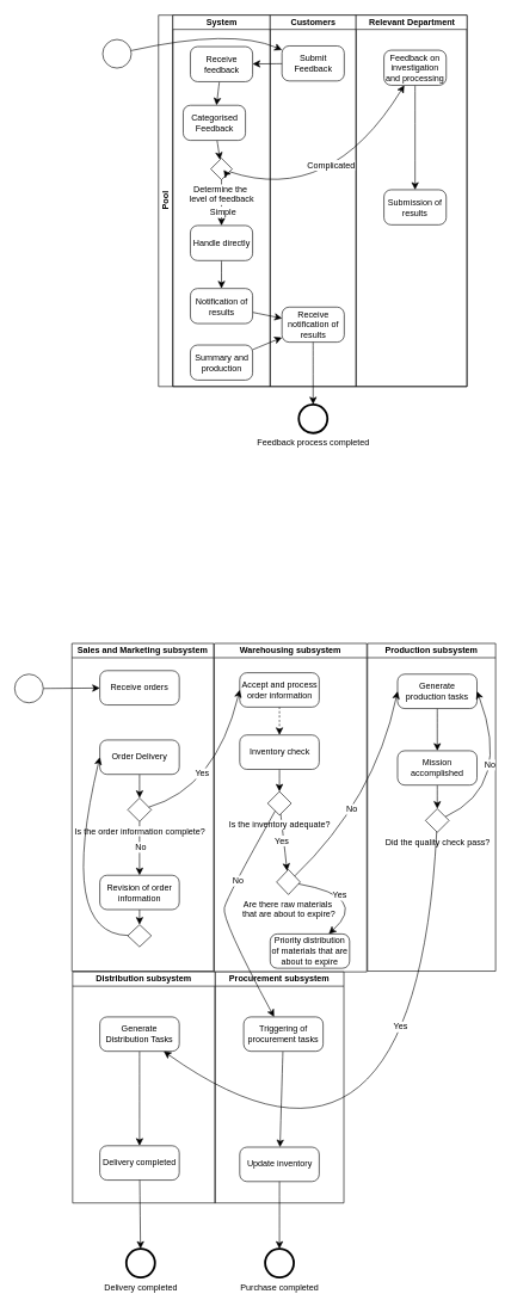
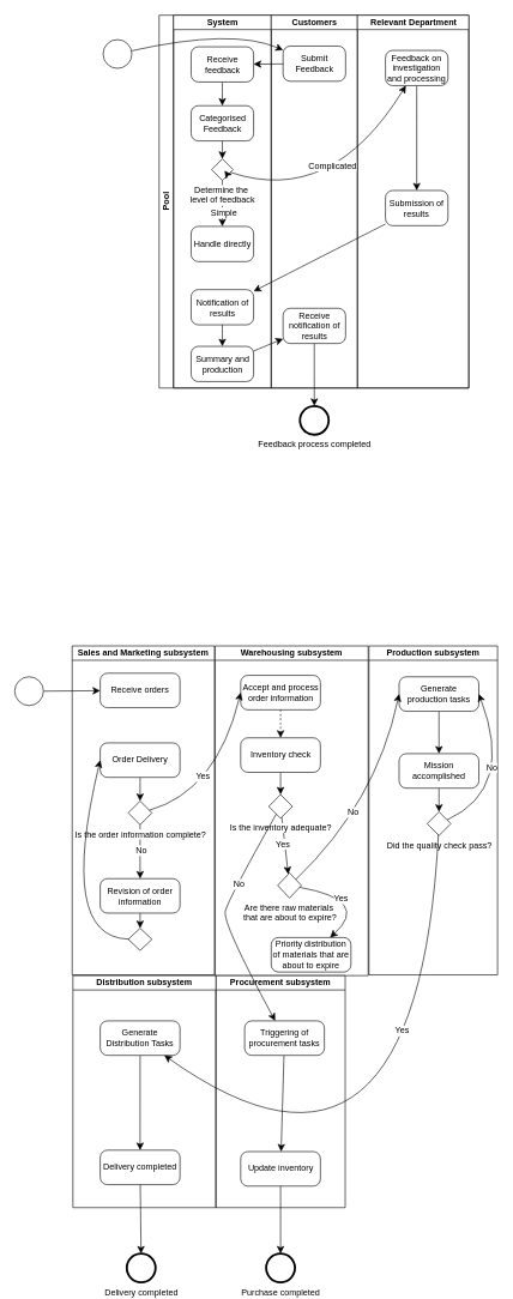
- <mxCell id="8" value="Categorised Feedback" style="points=[[0.25,0,0],[0.5,0,0],[0.75,0,0],[1,0.25,0],[1,0.5,0],[1,0.75,0],[0.75,1,0],[0.5,1,0],[0.25,1,0],[0,0.75,0],[0,0.5,0],[0,0.25,0]];shape=mxgraph.bpmn.task;whiteSpace=wrap;rectStyle=rounded;size=10;html=1;container=1;expand=0;collapsible=0;taskMarker=abstract;" vertex="1" parent="3"><mxGeometry x="14.5" y="126" width="87" height="49" as="geometry" /></mxCell>
+ <mxCell id="8" value="Categorised Feedback" style="points=[[0.25,0,0],[0.5,0,0],[0.75,0,0],[1,0.25,0],[1,0.5,0],[1,0.75,0],[0.75,1,0],[0.5,1,0],[0.25,1,0],[0,0.75,0],[0,0.5,0],[0,0.25,0]];shape=mxgraph.bpmn.task;whiteSpace=wrap;rectStyle=rounded;size=10;html=1;container=1;expand=0;collapsible=0;taskMarker=abstract;" vertex="1" parent="3"><mxGeometry x="24.5" y="126" width="87" height="49" as="geometry" /></mxCell>
+ <mxCell id="27" style="edgeStyle=none;curved=1;rounded=0;orthogonalLoop=1;jettySize=auto;html=1;fontSize=12;startSize=8;endSize=8;" edge="1" parent="2" source="23" target="16"><mxGeometry relative="1" as="geometry" /></mxCell>
- <mxCell id="12" style="edgeStyle=none;curved=1;rounded=0;orthogonalLoop=1;jettySize=auto;html=1;fontSize=12;startSize=8;endSize=8;" edge="1" parent="3" source="13" target="16"><mxGeometry relative="1" as="geometry" /></mxCell>
- <mxCell id="15" style="edgeStyle=none;curved=1;rounded=0;orthogonalLoop=1;jettySize=auto;html=1;fontSize=12;startSize=8;endSize=8;" edge="1" parent="3" source="16" target="19"><mxGeometry relative="1" as="geometry" /></mxCell>
+ <mxCell id="15" style="edgeStyle=none;curved=1;rounded=0;orthogonalLoop=1;jettySize=auto;html=1;fontSize=12;startSize=8;endSize=8;" edge="1" parent="3" source="16" target="6"><mxGeometry relative="1" as="geometry" /></mxCell>
